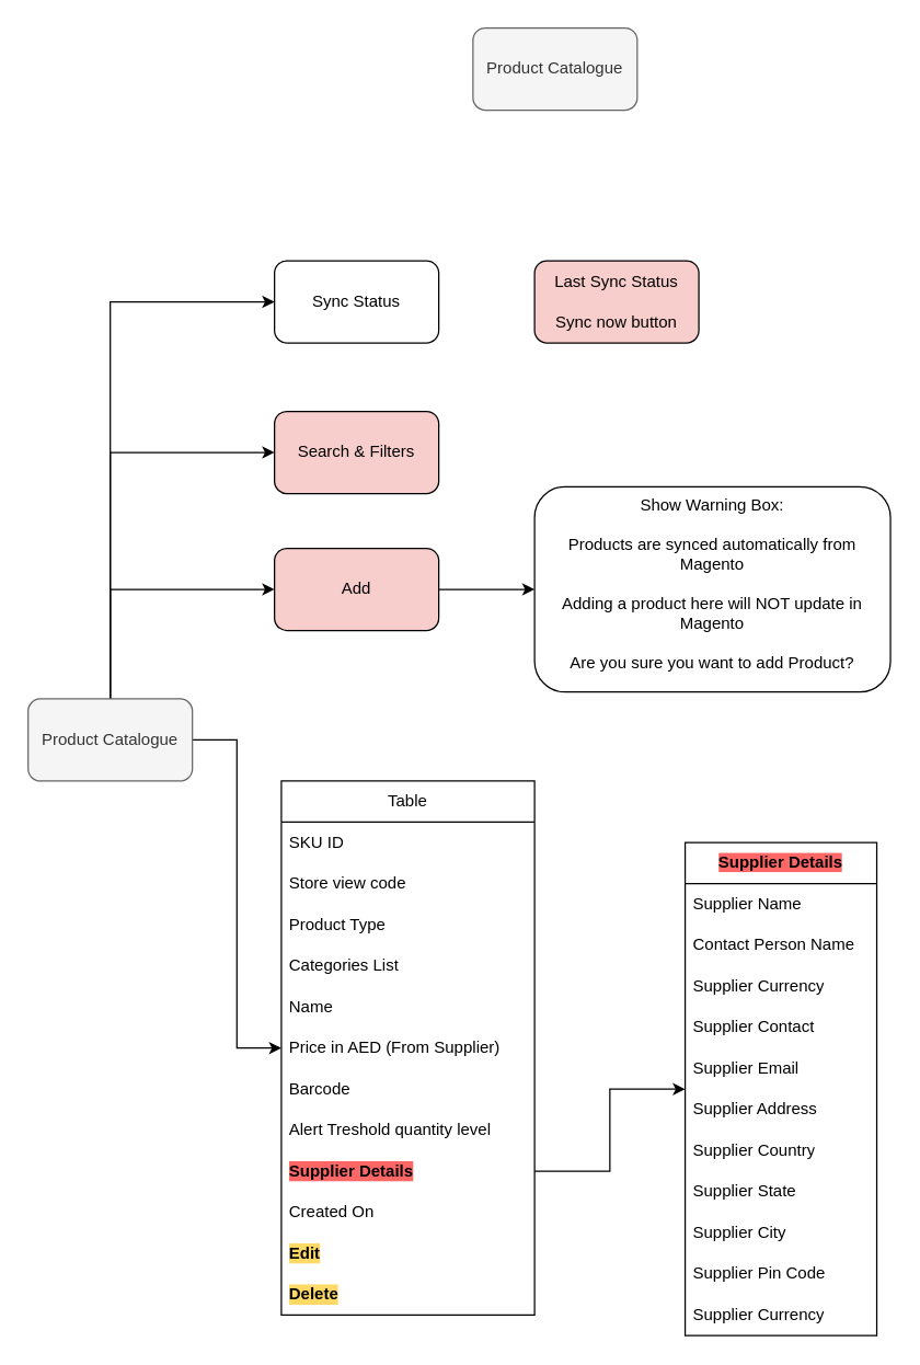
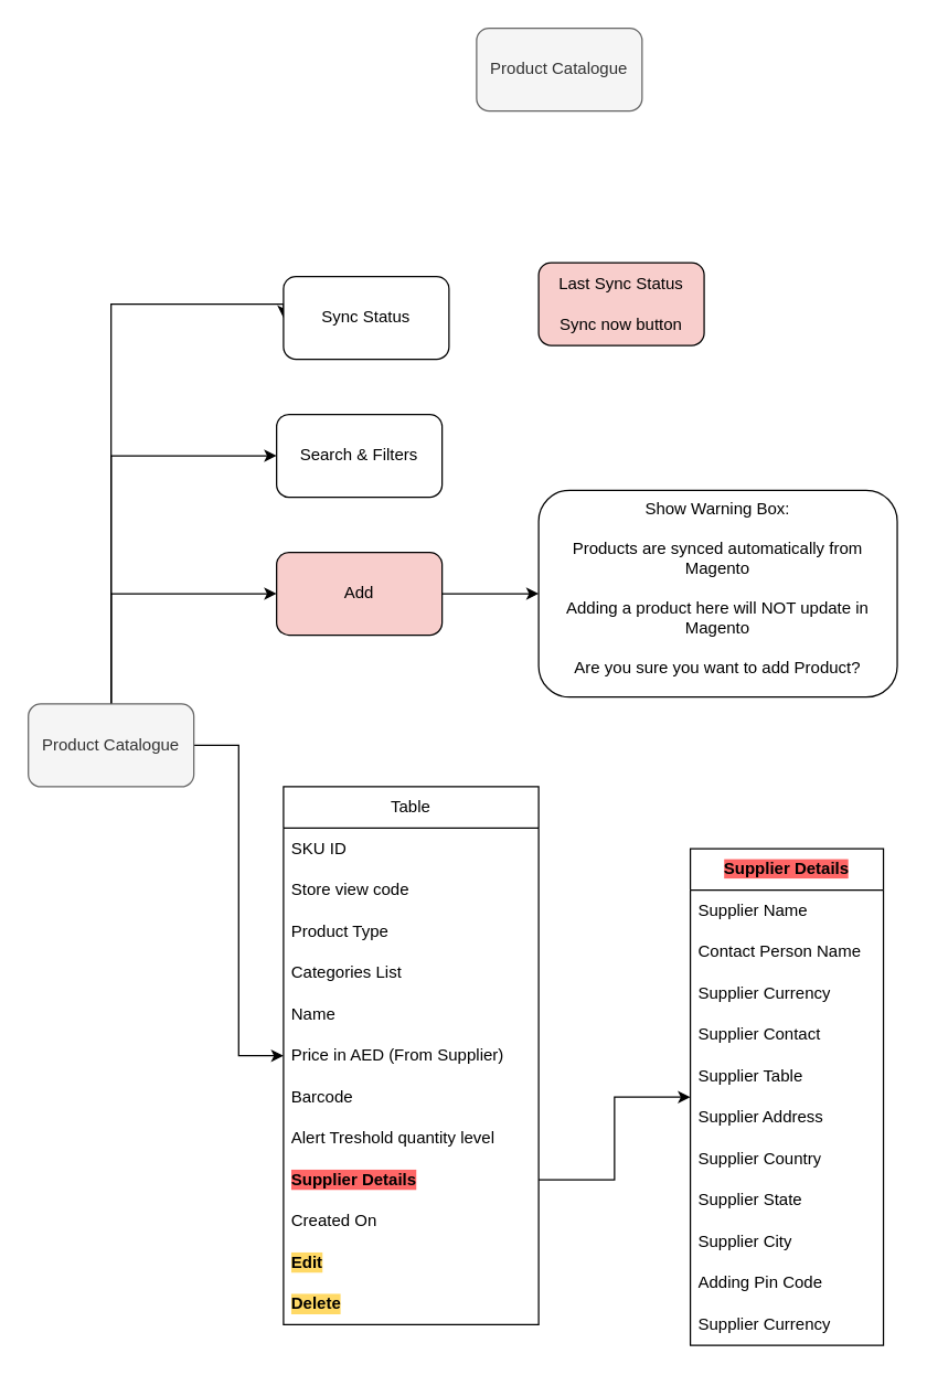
- <mxCell id="25" value="Sync Status" style="rounded=1;whiteSpace=wrap;html=1;" parent="1" vertex="1"><mxGeometry x="200" y="190" width="120" height="60" as="geometry" /></mxCell>
+ <mxCell id="25" value="Sync Status" style="rounded=1;whiteSpace=wrap;html=1;" parent="1" vertex="1"><mxGeometry x="205" y="200" width="120" height="60" as="geometry" /></mxCell>
- <mxCell id="8" value="Search &amp;amp; Filters" style="rounded=1;whiteSpace=wrap;html=1;fillColor=#f8cecc;" parent="1" vertex="1"><mxGeometry x="200" y="300" width="120" height="60" as="geometry" /></mxCell>
+ <mxCell id="8" value="Search &amp;amp; Filters" style="rounded=1;whiteSpace=wrap;html=1;" parent="1" vertex="1"><mxGeometry x="200" y="300" width="120" height="60" as="geometry" /></mxCell>
- <mxCell id="32" value="Supplier Email" style="text;strokeColor=none;fillColor=none;align=left;verticalAlign=middle;spacingLeft=4;spacingRight=4;overflow=hidden;points=[[0,0.5],[1,0.5]];portConstraint=eastwest;rotatable=0;whiteSpace=wrap;html=1;" parent="27" vertex="1"><mxGeometry y="150" width="140" height="30" as="geometry" /></mxCell>
+ <mxCell id="32" value="Supplier Table" style="text;strokeColor=none;fillColor=none;align=left;verticalAlign=middle;spacingLeft=4;spacingRight=4;overflow=hidden;points=[[0,0.5],[1,0.5]];portConstraint=eastwest;rotatable=0;whiteSpace=wrap;html=1;" parent="27" vertex="1"><mxGeometry y="150" width="140" height="30" as="geometry" /></mxCell>
- <mxCell id="37" value="Supplier Pin Code" style="text;strokeColor=none;fillColor=none;align=left;verticalAlign=middle;spacingLeft=4;spacingRight=4;overflow=hidden;points=[[0,0.5],[1,0.5]];portConstraint=eastwest;rotatable=0;whiteSpace=wrap;html=1;" parent="27" vertex="1"><mxGeometry y="300" width="140" height="30" as="geometry" /></mxCell>
+ <mxCell id="37" value="Adding Pin Code" style="text;strokeColor=none;fillColor=none;align=left;verticalAlign=middle;spacingLeft=4;spacingRight=4;overflow=hidden;points=[[0,0.5],[1,0.5]];portConstraint=eastwest;rotatable=0;whiteSpace=wrap;html=1;" parent="27" vertex="1"><mxGeometry y="300" width="140" height="30" as="geometry" /></mxCell>
